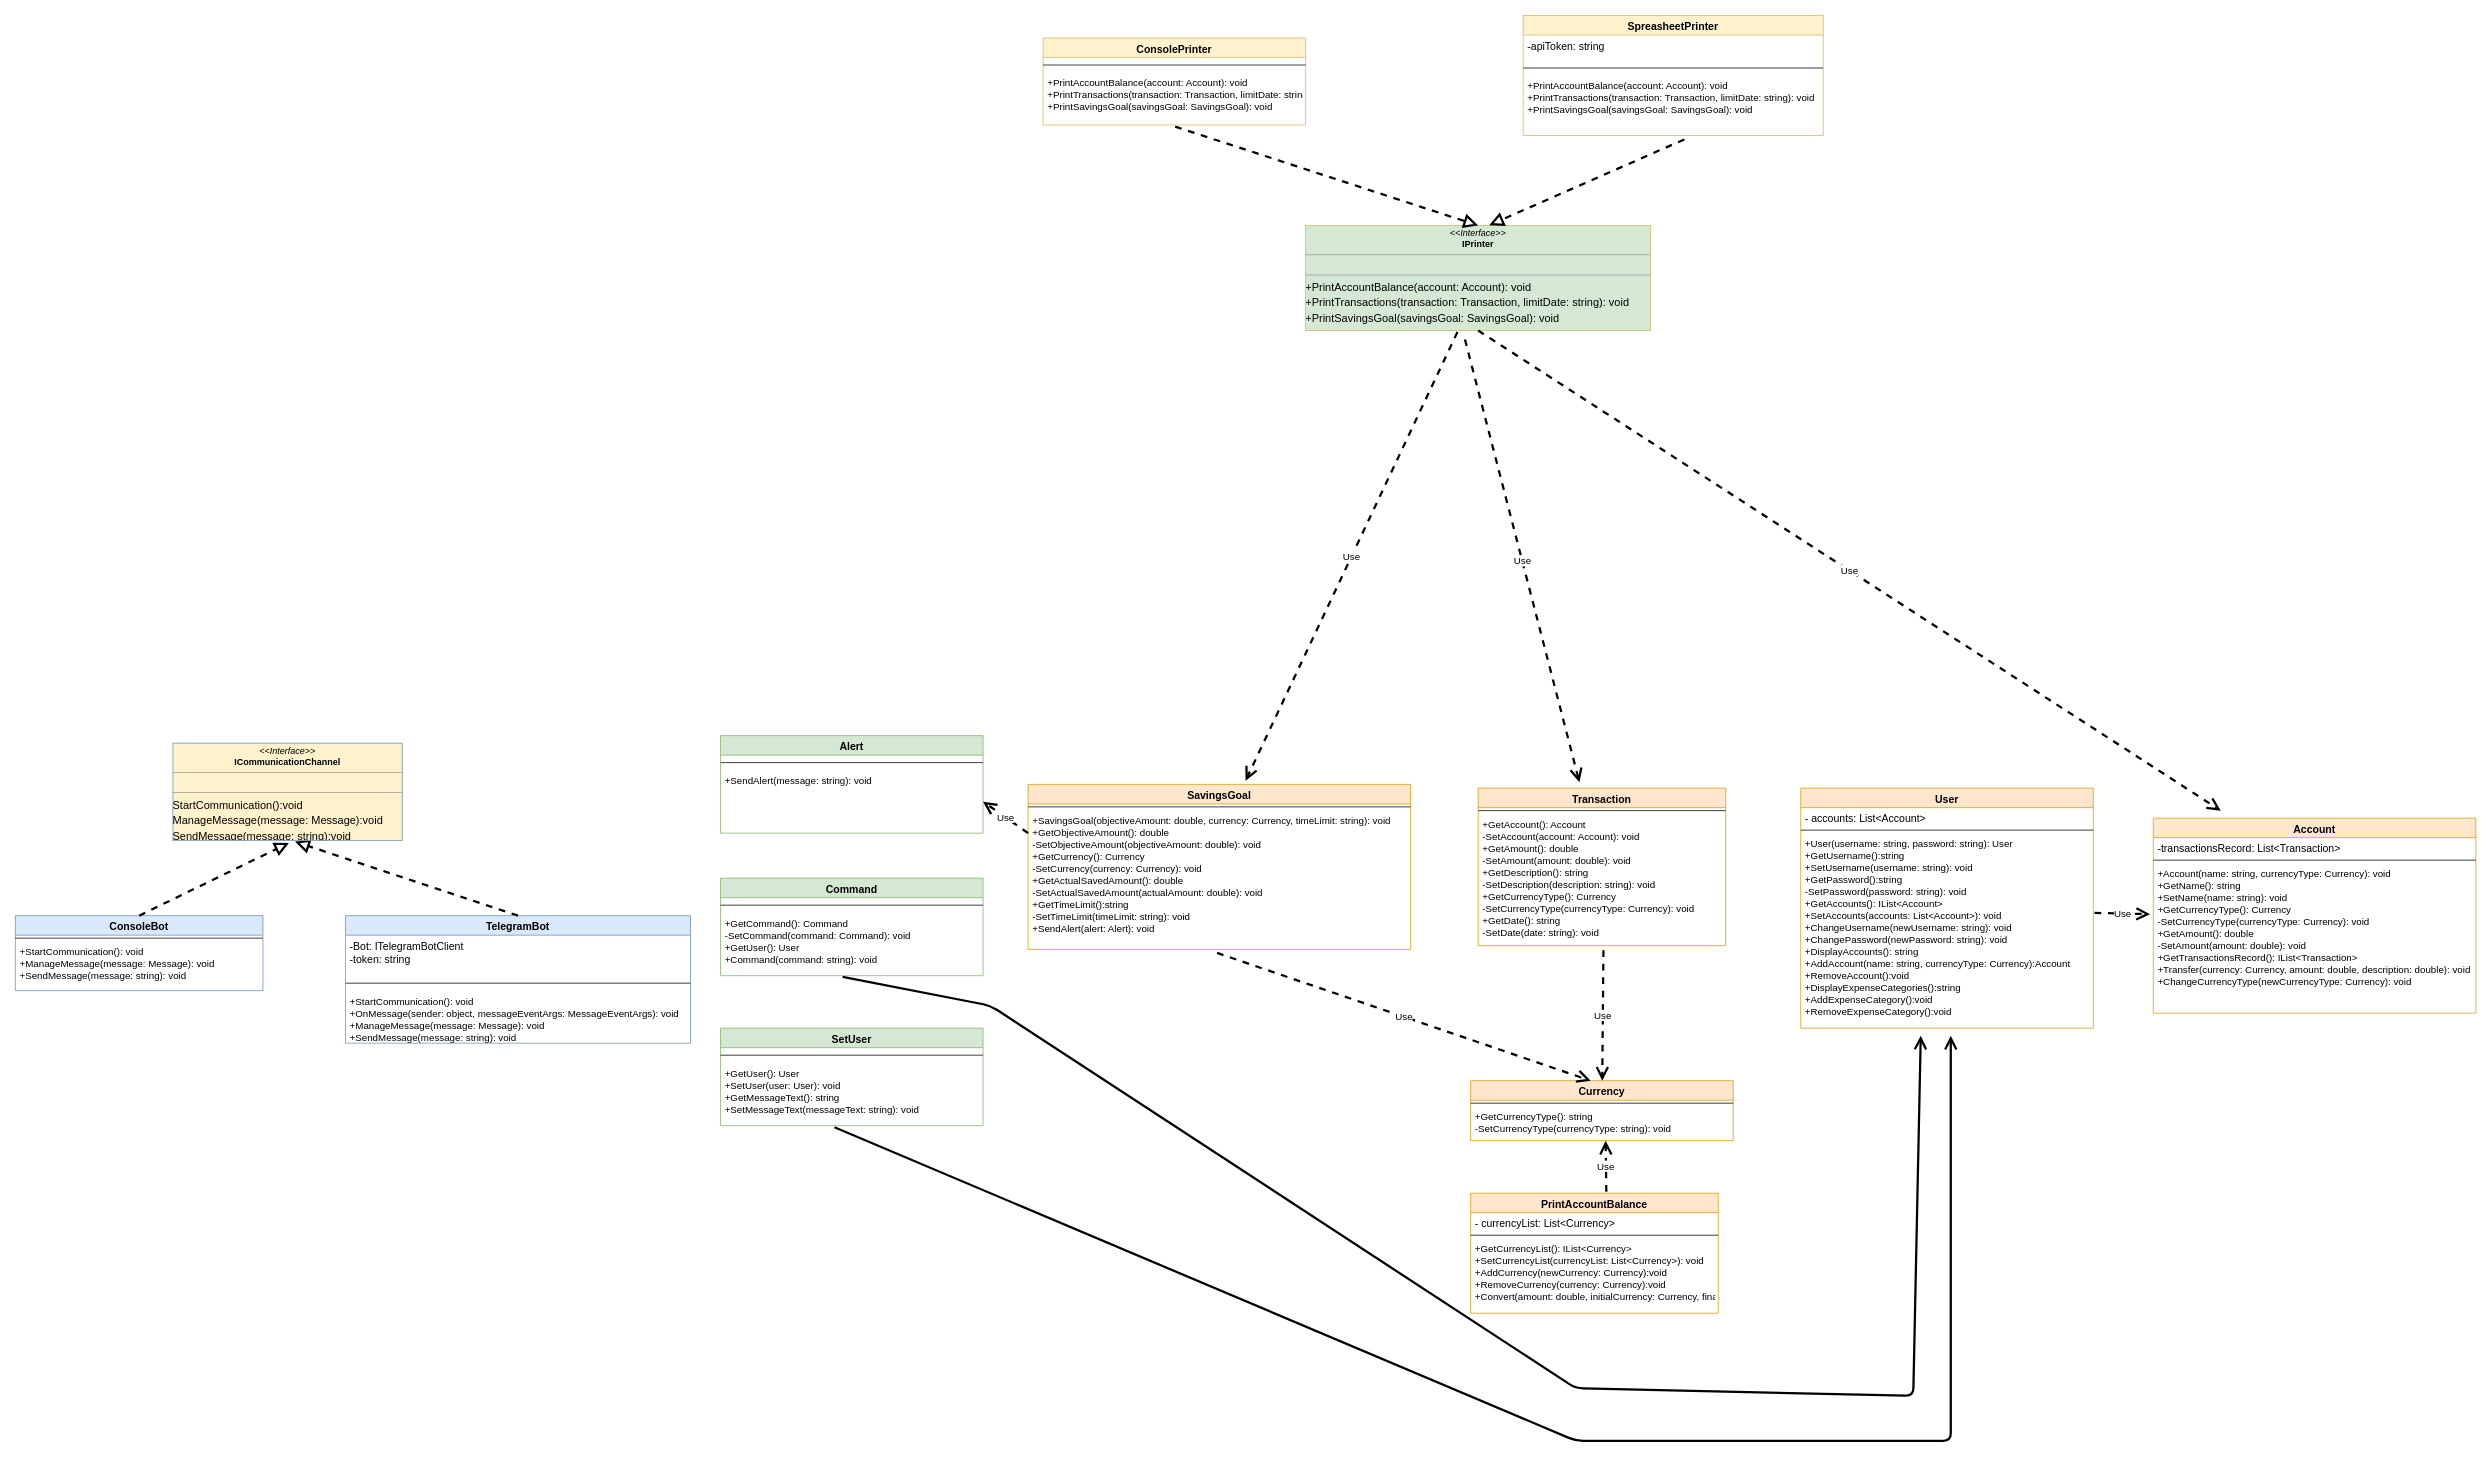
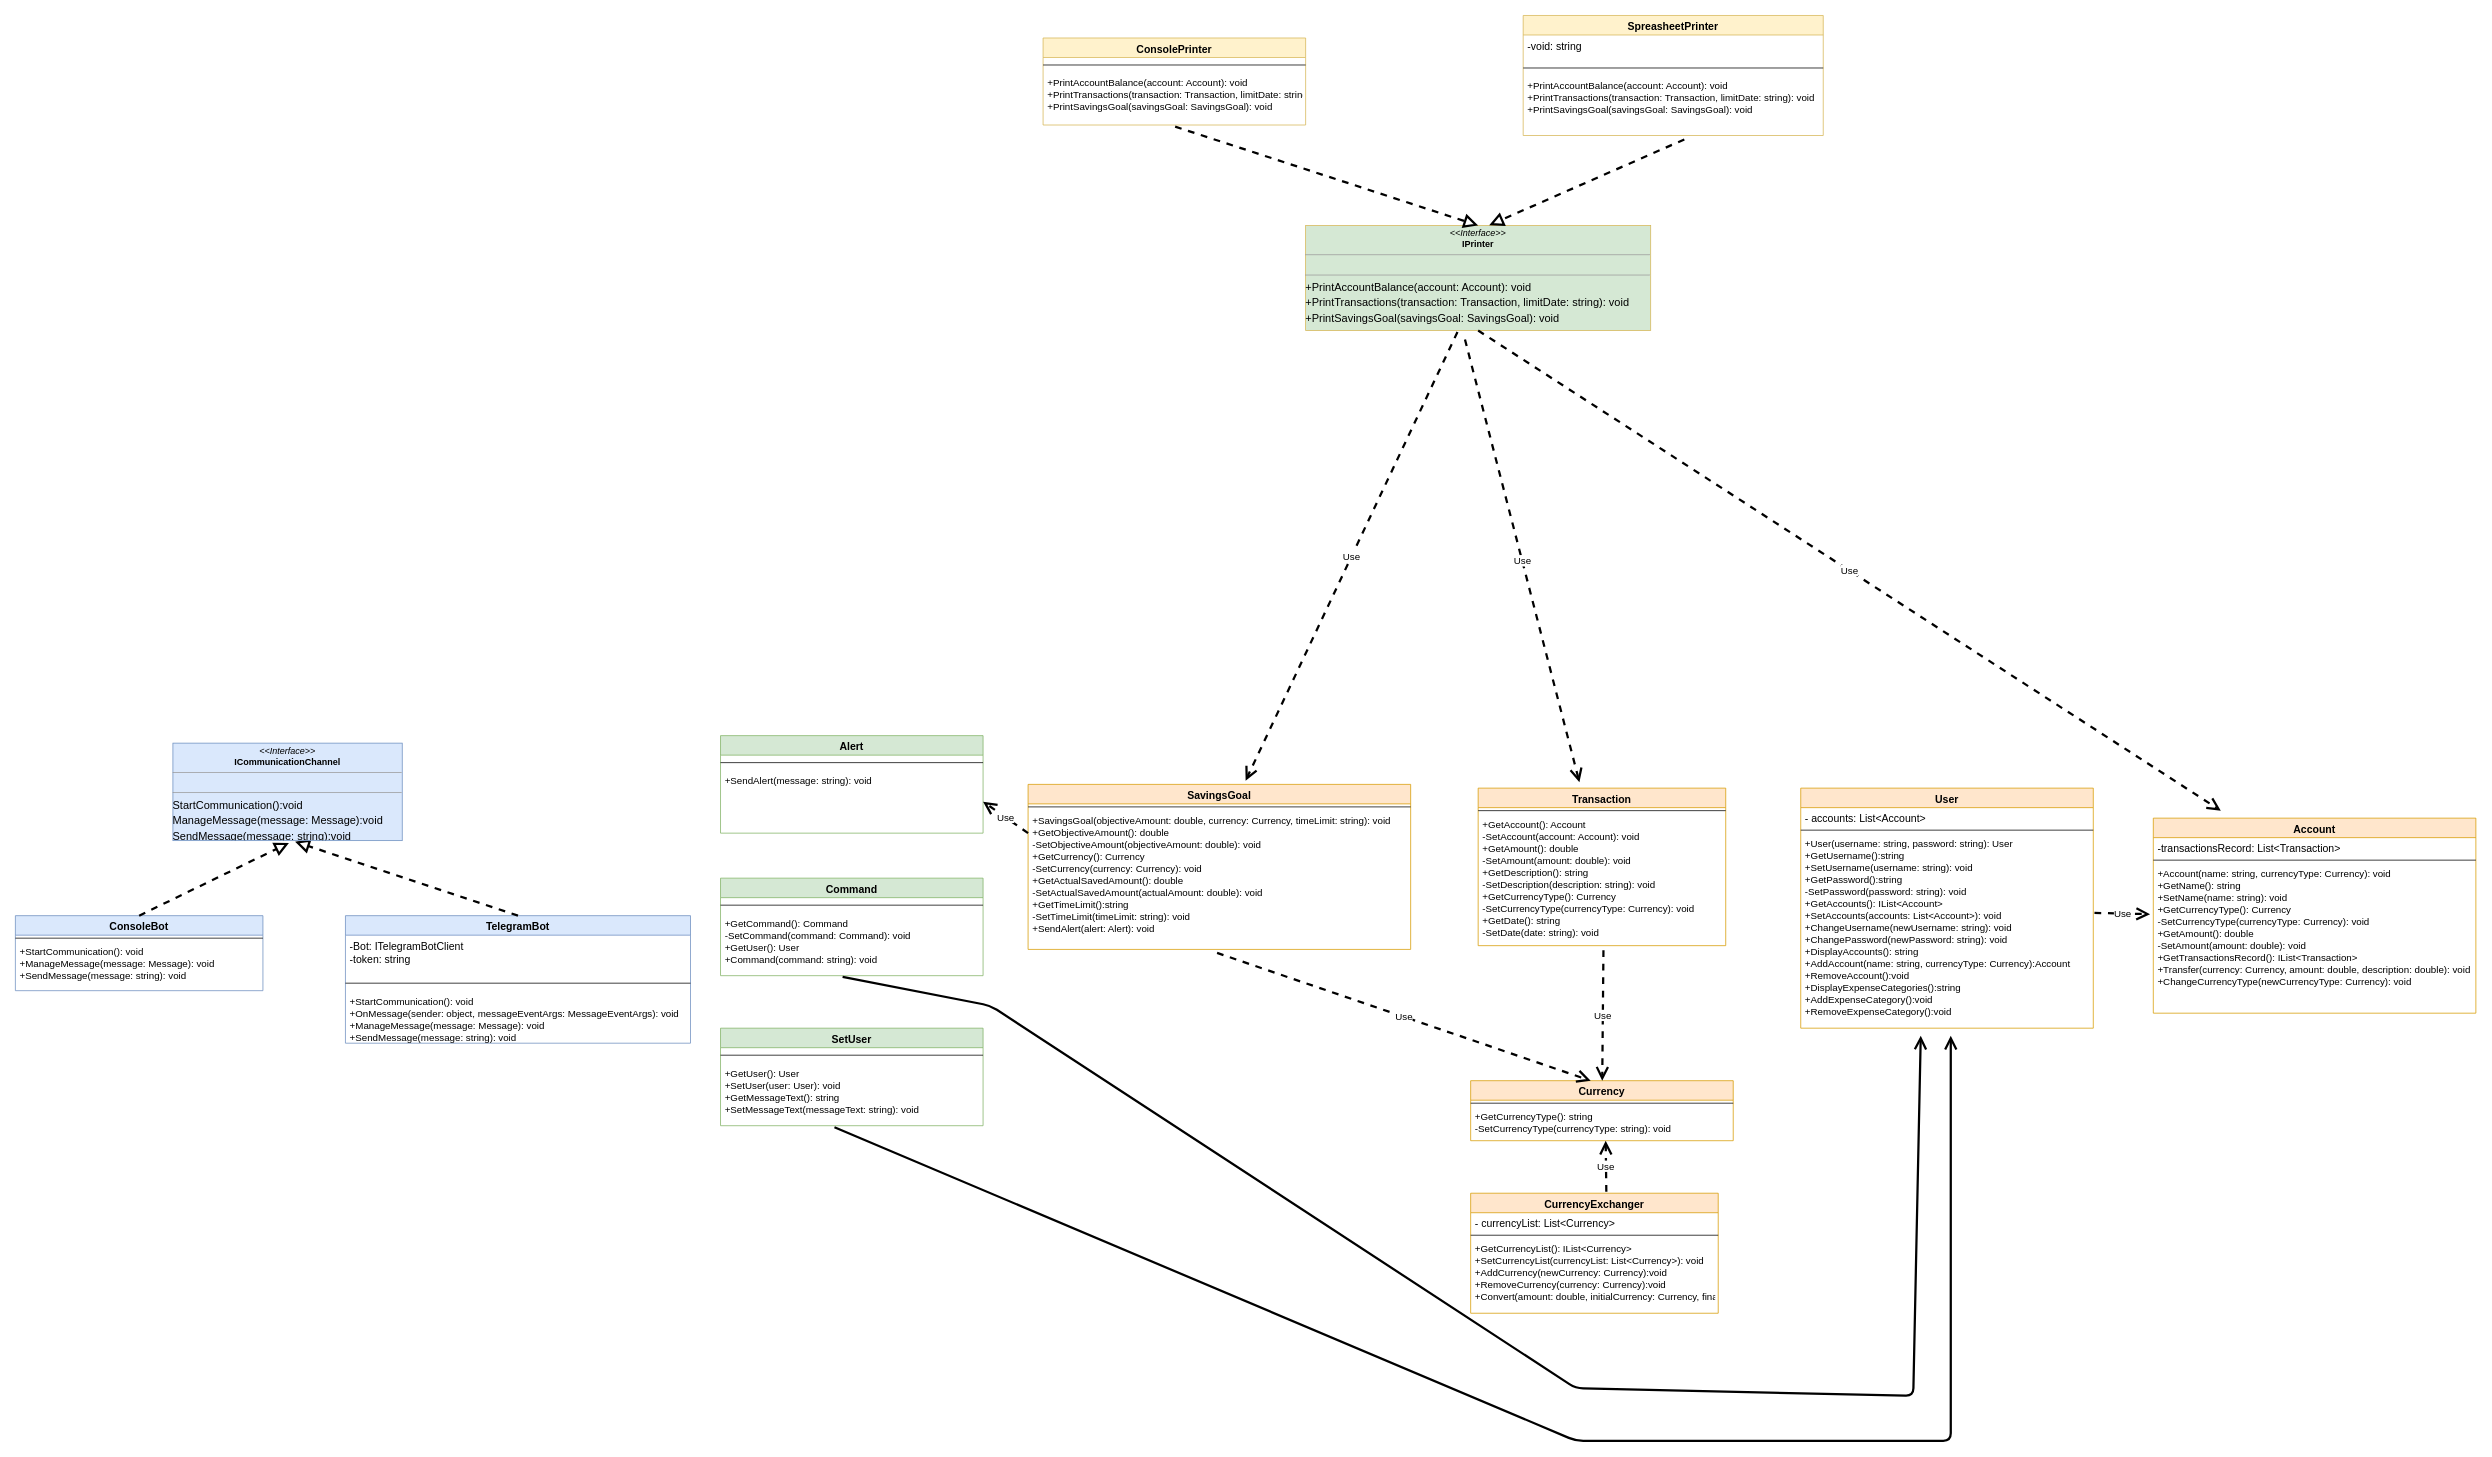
- <mxCell id="48" value="-apiToken: string&#10;" style="text;strokeColor=none;fillColor=none;align=left;verticalAlign=top;spacingLeft=4;spacingRight=4;overflow=hidden;rotatable=0;points=[[0,0.5],[1,0.5]];portConstraint=eastwest;fontSize=14;" vertex="1" parent="47"><mxGeometry y="26" width="400" height="34" as="geometry" /></mxCell>
+ <mxCell id="48" value="-void: string&#10;" style="text;strokeColor=none;fillColor=none;align=left;verticalAlign=top;spacingLeft=4;spacingRight=4;overflow=hidden;rotatable=0;points=[[0,0.5],[1,0.5]];portConstraint=eastwest;fontSize=14;" vertex="1" parent="47"><mxGeometry y="26" width="400" height="34" as="geometry" /></mxCell>
- <mxCell id="42" value="&lt;p style=&quot;margin: 0px ; margin-top: 4px ; text-align: center&quot;&gt;&lt;i&gt;&amp;lt;&amp;lt;Interface&amp;gt;&amp;gt;&lt;/i&gt;&lt;br&gt;&lt;b&gt;ICommunicationChannel&lt;/b&gt;&lt;/p&gt;&lt;hr size=&quot;1&quot;&gt;&lt;p style=&quot;margin: 0px ; margin-left: 4px&quot;&gt;&lt;br&gt;&lt;/p&gt;&lt;hr size=&quot;1&quot;&gt;&lt;p dir=&quot;ltr&quot; style=&quot;line-height: 1.38 ; margin-top: 0pt ; margin-bottom: 0pt&quot;&gt;&lt;span style=&quot;font-size: 11pt ; font-family: &amp;#34;arial&amp;#34; ; color: rgb(0 , 0 , 0) ; background-color: transparent ; font-weight: 400 ; font-style: normal ; font-variant: normal ; text-decoration: none ; vertical-align: baseline&quot;&gt;StartCommunication():void&lt;/span&gt;&lt;/p&gt;&lt;p dir=&quot;ltr&quot; style=&quot;line-height: 1.38 ; margin-top: 0pt ; margin-bottom: 0pt&quot;&gt;&lt;span style=&quot;font-size: 11pt ; font-family: &amp;#34;arial&amp;#34; ; color: rgb(0 , 0 , 0) ; background-color: transparent ; font-weight: 400 ; font-style: normal ; font-variant: normal ; text-decoration: none ; vertical-align: baseline&quot;&gt;ManageMessage(message: Message):void&lt;/span&gt;&lt;/p&gt;&lt;p style=&quot;margin: 0px ; margin-left: 4px&quot;&gt;&lt;span id=&quot;docs-internal-guid-45b2f5f1-7fff-7b80-c261-ae86cedb2f0d&quot;&gt;&lt;/span&gt;&lt;/p&gt;&lt;p dir=&quot;ltr&quot; style=&quot;line-height: 1.38 ; margin-top: 0pt ; margin-bottom: 0pt&quot;&gt;&lt;span style=&quot;font-size: 11pt ; font-family: &amp;#34;arial&amp;#34; ; color: rgb(0 , 0 , 0) ; background-color: transparent ; font-weight: 400 ; font-style: normal ; font-variant: normal ; text-decoration: none ; vertical-align: baseline&quot;&gt;SendMessage(message: string):void&lt;/span&gt;&lt;/p&gt;" style="verticalAlign=top;align=left;overflow=fill;fontSize=12;fontFamily=Helvetica;html=1;fillColor=#fff2cc;strokeColor=#6c8ebf;" vertex="1" parent="1"><mxGeometry x="230" y="990" width="305.71" height="130" as="geometry" /></mxCell>
+ <mxCell id="42" value="&lt;p style=&quot;margin: 0px ; margin-top: 4px ; text-align: center&quot;&gt;&lt;i&gt;&amp;lt;&amp;lt;Interface&amp;gt;&amp;gt;&lt;/i&gt;&lt;br&gt;&lt;b&gt;ICommunicationChannel&lt;/b&gt;&lt;/p&gt;&lt;hr size=&quot;1&quot;&gt;&lt;p style=&quot;margin: 0px ; margin-left: 4px&quot;&gt;&lt;br&gt;&lt;/p&gt;&lt;hr size=&quot;1&quot;&gt;&lt;p dir=&quot;ltr&quot; style=&quot;line-height: 1.38 ; margin-top: 0pt ; margin-bottom: 0pt&quot;&gt;&lt;span style=&quot;font-size: 11pt ; font-family: &amp;#34;arial&amp;#34; ; color: rgb(0 , 0 , 0) ; background-color: transparent ; font-weight: 400 ; font-style: normal ; font-variant: normal ; text-decoration: none ; vertical-align: baseline&quot;&gt;StartCommunication():void&lt;/span&gt;&lt;/p&gt;&lt;p dir=&quot;ltr&quot; style=&quot;line-height: 1.38 ; margin-top: 0pt ; margin-bottom: 0pt&quot;&gt;&lt;span style=&quot;font-size: 11pt ; font-family: &amp;#34;arial&amp;#34; ; color: rgb(0 , 0 , 0) ; background-color: transparent ; font-weight: 400 ; font-style: normal ; font-variant: normal ; text-decoration: none ; vertical-align: baseline&quot;&gt;ManageMessage(message: Message):void&lt;/span&gt;&lt;/p&gt;&lt;p style=&quot;margin: 0px ; margin-left: 4px&quot;&gt;&lt;span id=&quot;docs-internal-guid-45b2f5f1-7fff-7b80-c261-ae86cedb2f0d&quot;&gt;&lt;/span&gt;&lt;/p&gt;&lt;p dir=&quot;ltr&quot; style=&quot;line-height: 1.38 ; margin-top: 0pt ; margin-bottom: 0pt&quot;&gt;&lt;span style=&quot;font-size: 11pt ; font-family: &amp;#34;arial&amp;#34; ; color: rgb(0 , 0 , 0) ; background-color: transparent ; font-weight: 400 ; font-style: normal ; font-variant: normal ; text-decoration: none ; vertical-align: baseline&quot;&gt;SendMessage(message: string):void&lt;/span&gt;&lt;/p&gt;" style="verticalAlign=top;align=left;overflow=fill;fontSize=12;fontFamily=Helvetica;html=1;fillColor=#dae8fc;strokeColor=#6c8ebf;" vertex="1" parent="1"><mxGeometry x="230" y="990" width="305.71" height="130" as="geometry" /></mxCell>
- <mxCell id="30" value="PrintAccountBalance" style="swimlane;fontStyle=1;align=center;verticalAlign=top;childLayout=stackLayout;horizontal=1;startSize=26;horizontalStack=0;resizeParent=1;resizeParentMax=0;resizeLast=0;collapsible=1;marginBottom=0;fillColor=#ffe6cc;strokeColor=#d79b00;fontSize=14;" vertex="1" parent="1"><mxGeometry x="1960" y="1590" width="330" height="160" as="geometry" /></mxCell>
+ <mxCell id="30" value="CurrencyExchanger" style="swimlane;fontStyle=1;align=center;verticalAlign=top;childLayout=stackLayout;horizontal=1;startSize=26;horizontalStack=0;resizeParent=1;resizeParentMax=0;resizeLast=0;collapsible=1;marginBottom=0;fillColor=#ffe6cc;strokeColor=#d79b00;fontSize=14;" vertex="1" parent="1"><mxGeometry x="1960" y="1590" width="330" height="160" as="geometry" /></mxCell>
